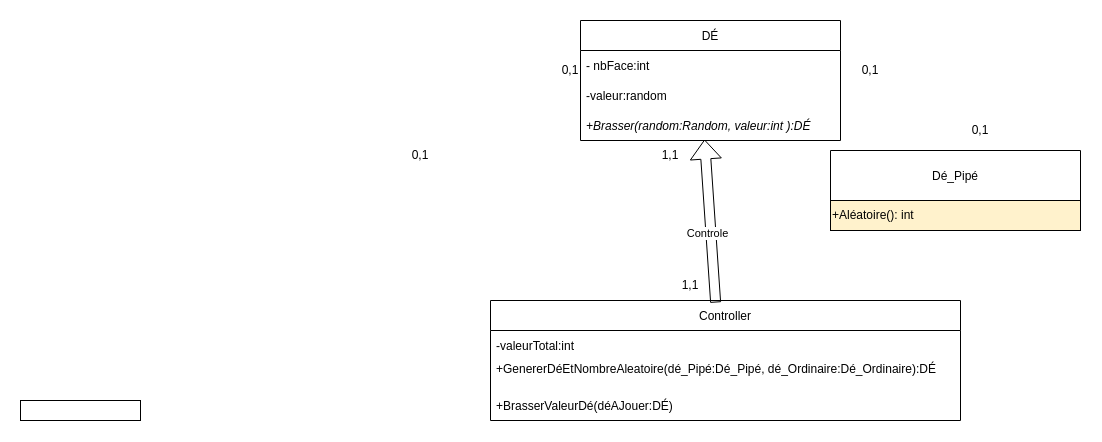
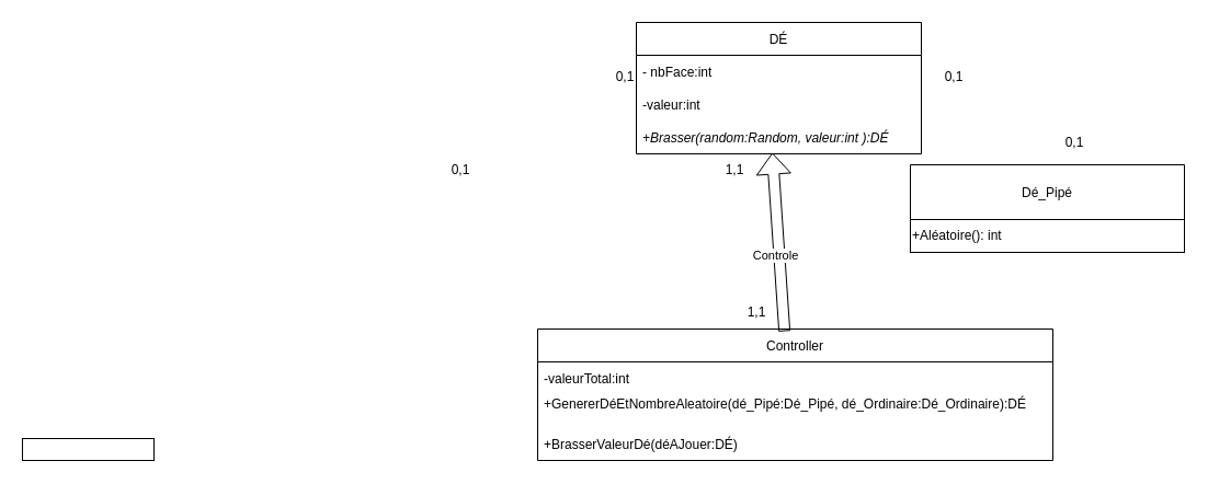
- <mxCell id="5" value="-valeur:random" style="text;strokeColor=none;fillColor=none;align=left;verticalAlign=middle;spacingLeft=4;spacingRight=4;overflow=hidden;points=[[0,0.5],[1,0.5]];portConstraint=eastwest;rotatable=0;" parent="3" vertex="1"><mxGeometry y="60" width="260" height="30" as="geometry" /></mxCell>
+ <mxCell id="5" value="-valeur:int" style="text;strokeColor=none;fillColor=none;align=left;verticalAlign=middle;spacingLeft=4;spacingRight=4;overflow=hidden;points=[[0,0.5],[1,0.5]];portConstraint=eastwest;rotatable=0;" parent="3" vertex="1"><mxGeometry y="60" width="260" height="30" as="geometry" /></mxCell>
- <mxCell id="8" value="&lt;div style=&quot;&quot;&gt;+Aléatoire(): int&lt;/div&gt;" style="rounded=0;whiteSpace=wrap;html=1;align=left;fillColor=#fff2cc;" parent="7" vertex="1"><mxGeometry y="50" width="250" height="30" as="geometry" /></mxCell>
+ <mxCell id="8" value="&lt;div style=&quot;&quot;&gt;+Aléatoire(): int&lt;/div&gt;" style="rounded=0;whiteSpace=wrap;html=1;align=left;" parent="7" vertex="1"><mxGeometry y="50" width="250" height="30" as="geometry" /></mxCell>
